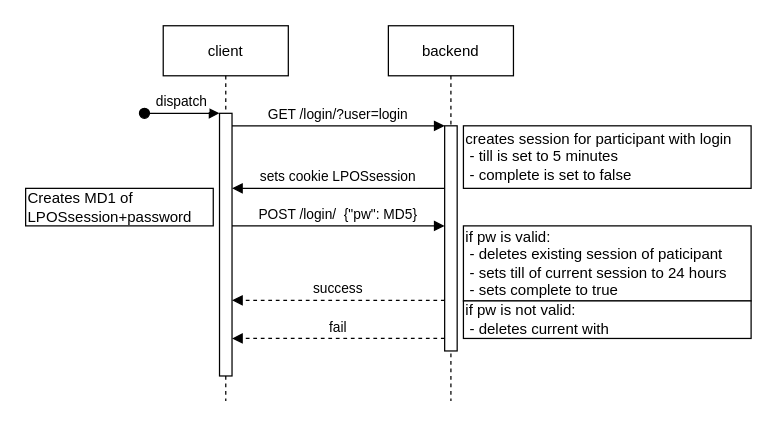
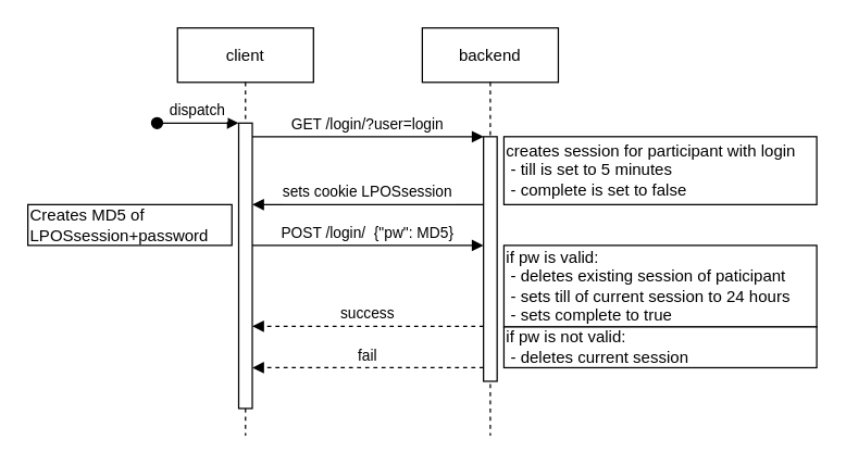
- <mxCell id="10" value="Creates MD1 of&lt;br&gt;LPOSsession+password" style="rounded=0;whiteSpace=wrap;html=1;align=left;autosize=1;" parent="1" vertex="1"><mxGeometry x="20" y="150" width="150" height="30" as="geometry" /></mxCell>
+ <mxCell id="10" value="Creates MD5 of&lt;br&gt;LPOSsession+password" style="rounded=0;whiteSpace=wrap;html=1;align=left;autosize=1;" parent="1" vertex="1"><mxGeometry x="20" y="150" width="150" height="30" as="geometry" /></mxCell>
- <mxCell id="14" value="if pw is not valid:&lt;br&gt;&amp;nbsp;- deletes current with" style="rounded=0;whiteSpace=wrap;html=1;align=left;autosize=0;" parent="1" vertex="1"><mxGeometry x="370" y="240" width="230" height="30" as="geometry" /></mxCell>
+ <mxCell id="14" value="if pw is not valid:&lt;br&gt;&amp;nbsp;- deletes current session" style="rounded=0;whiteSpace=wrap;html=1;align=left;autosize=0;" parent="1" vertex="1"><mxGeometry x="370" y="240" width="230" height="30" as="geometry" /></mxCell>
